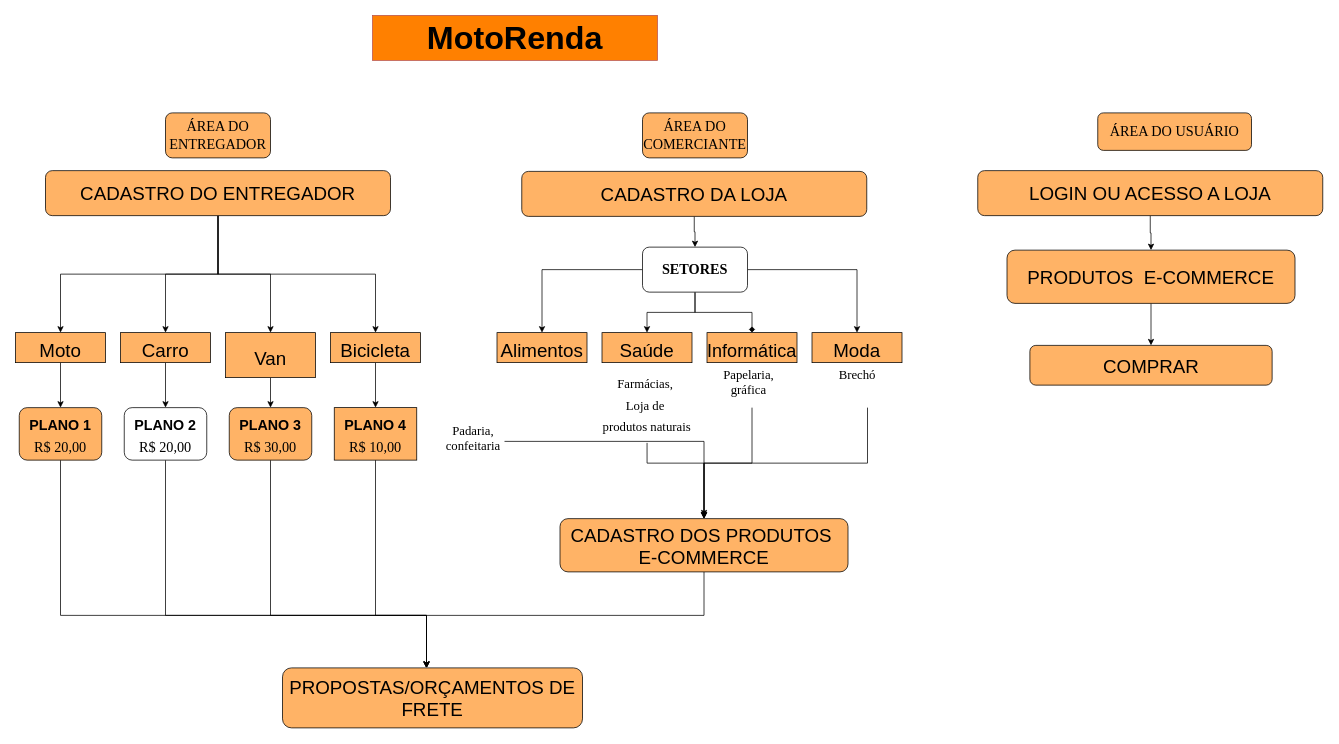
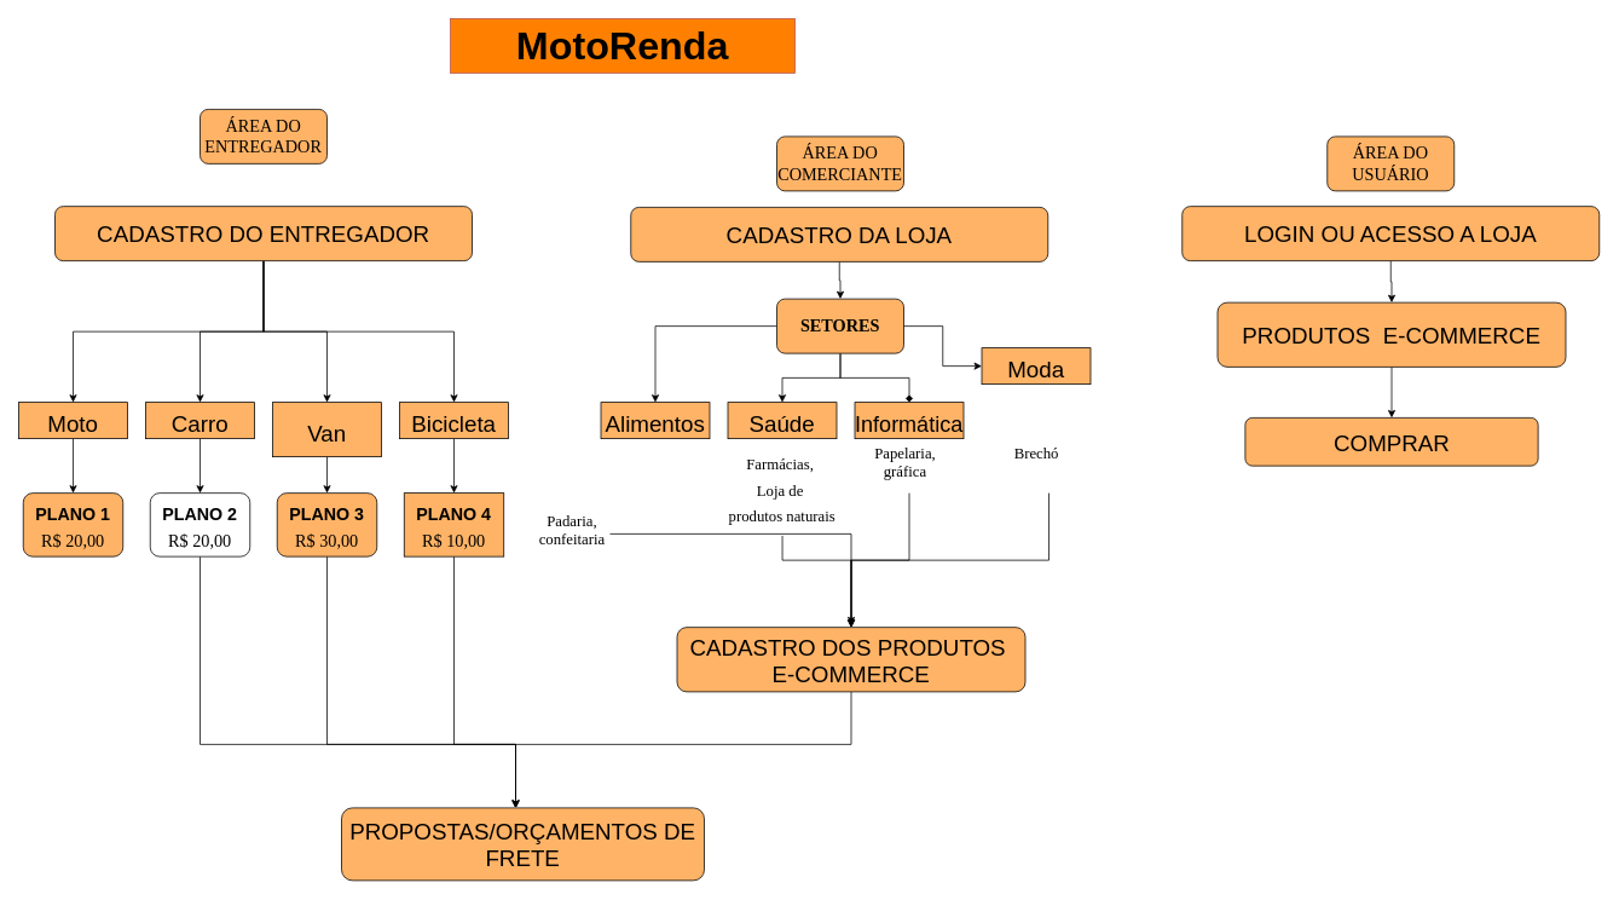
- <mxCell id="47" value="ÁREA DO USUÁRIO" style="rounded=1;whiteSpace=wrap;html=1;fontFamily=Tahoma;fontSize=19;fillColor=#FFB366;" vertex="1" parent="1"><mxGeometry x="1463" y="150" width="205" height="50" as="geometry" /></mxCell>
+ <mxCell id="47" value="ÁREA DO USUÁRIO" style="rounded=1;whiteSpace=wrap;html=1;fontFamily=Tahoma;fontSize=19;fillColor=#FFB366;" vertex="1" parent="1"><mxGeometry x="1463" y="150" width="140" height="60" as="geometry" /></mxCell>
- <mxCell id="24" value="ÁREA DO ENTREGADOR" style="rounded=1;whiteSpace=wrap;html=1;fontFamily=Tahoma;fontSize=19;fillColor=#FFB366;" vertex="1" parent="1"><mxGeometry x="220" y="150" width="140" height="60" as="geometry" /></mxCell>
+ <mxCell id="24" value="ÁREA DO ENTREGADOR" style="rounded=1;whiteSpace=wrap;html=1;fontFamily=Tahoma;fontSize=19;fillColor=#FFB366;" vertex="1" parent="1"><mxGeometry x="220" y="120" width="140" height="60" as="geometry" /></mxCell>
- <mxCell id="36" value="&lt;b&gt;SETORES&lt;/b&gt;" style="rounded=1;whiteSpace=wrap;html=1;fontFamily=Tahoma;fontSize=19;fillColor=#ffffff;" vertex="1" parent="1"><mxGeometry x="856" y="329" width="140" height="60" as="geometry" /></mxCell>
+ <mxCell id="36" value="&lt;b&gt;SETORES&lt;/b&gt;" style="rounded=1;whiteSpace=wrap;html=1;fontFamily=Tahoma;fontSize=19;fillColor=#FFB366;" vertex="1" parent="1"><mxGeometry x="856" y="329" width="140" height="60" as="geometry" /></mxCell>
- <mxCell id="31" value="&lt;div style=&quot;&quot;&gt;&lt;span style=&quot;background-color: initial;&quot;&gt;&lt;font style=&quot;font-size: 25px;&quot;&gt;Moda&lt;/font&gt;&lt;/span&gt;&lt;/div&gt;" style="rounded=0;whiteSpace=wrap;html=1;fontSize=43;fillColor=#FFB366;align=center;spacingTop=-4;" vertex="1" parent="1"><mxGeometry x="1082" y="443" width="120" height="40" as="geometry" /></mxCell>
+ <mxCell id="31" value="&lt;div style=&quot;&quot;&gt;&lt;span style=&quot;background-color: initial;&quot;&gt;&lt;font style=&quot;font-size: 25px;&quot;&gt;Moda&lt;/font&gt;&lt;/span&gt;&lt;/div&gt;" style="rounded=0;whiteSpace=wrap;html=1;fontSize=43;fillColor=#FFB366;align=center;spacingTop=-4;" vertex="1" parent="1"><mxGeometry x="1082" y="383" width="120" height="40" as="geometry" /></mxCell>
- <mxCell id="16" style="edgeStyle=orthogonalEdgeStyle;rounded=0;orthogonalLoop=1;jettySize=auto;html=1;fontFamily=Tahoma;fontSize=17;" edge="1" parent="1" source="17" target="52"><mxGeometry relative="1" as="geometry"><Array as="points"><mxPoint x="80" y="820" /><mxPoint x="568" y="820" /></Array></mxGeometry></mxCell>
